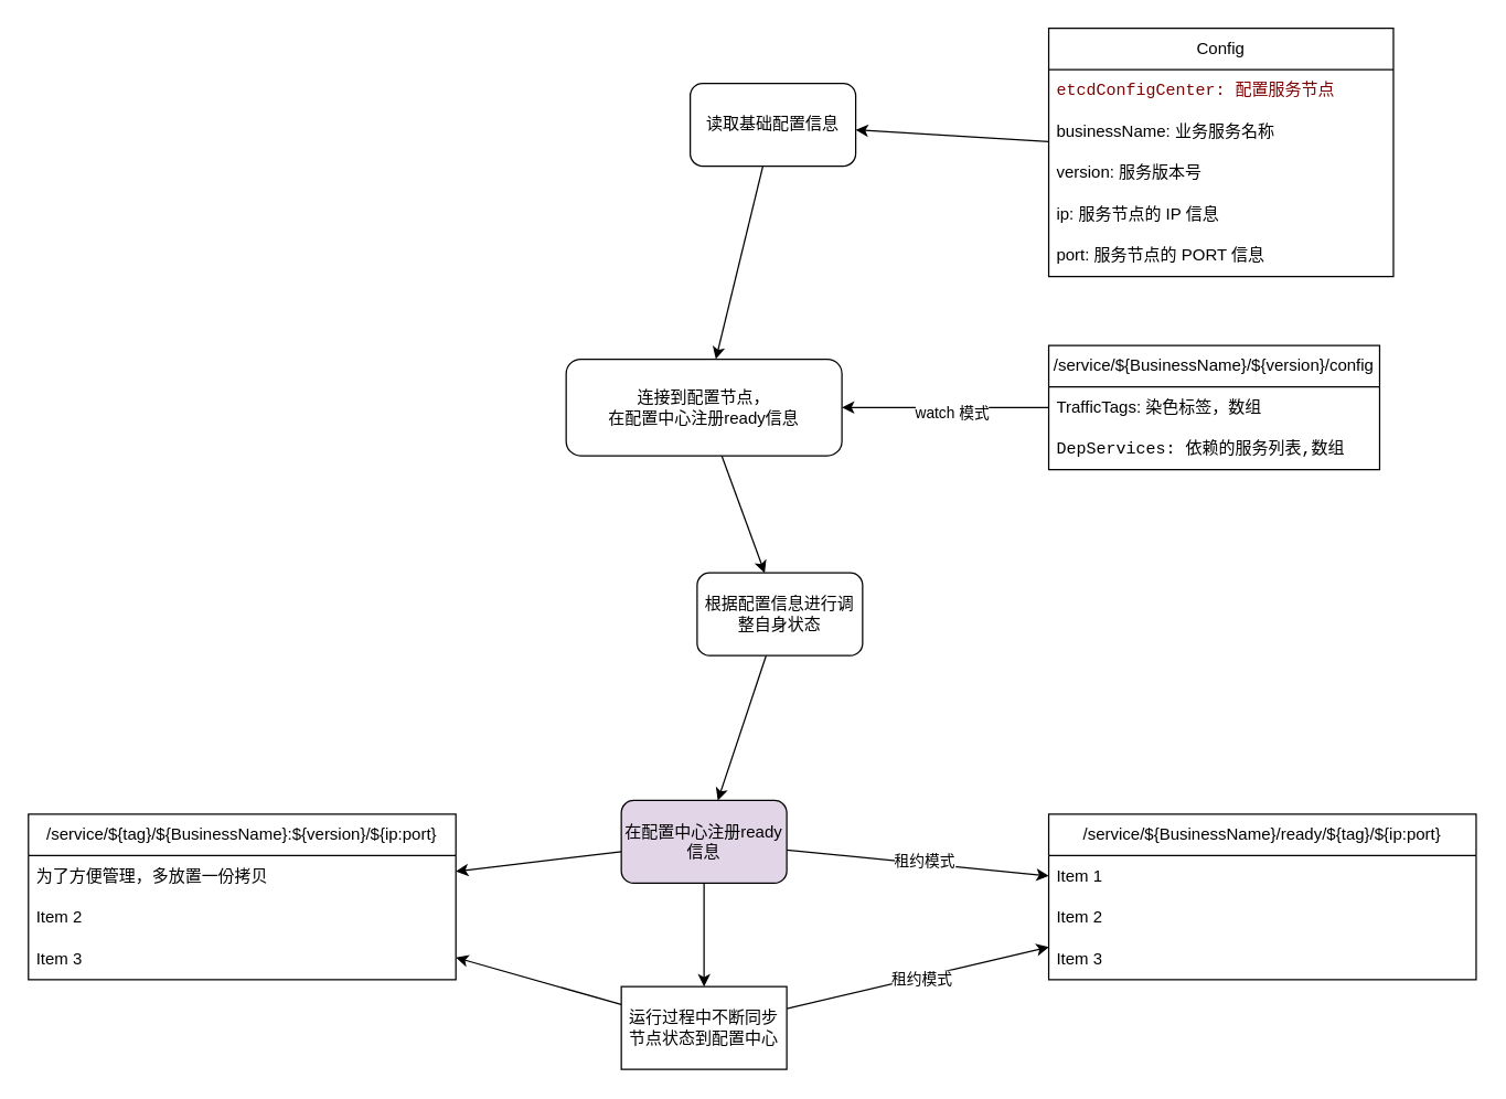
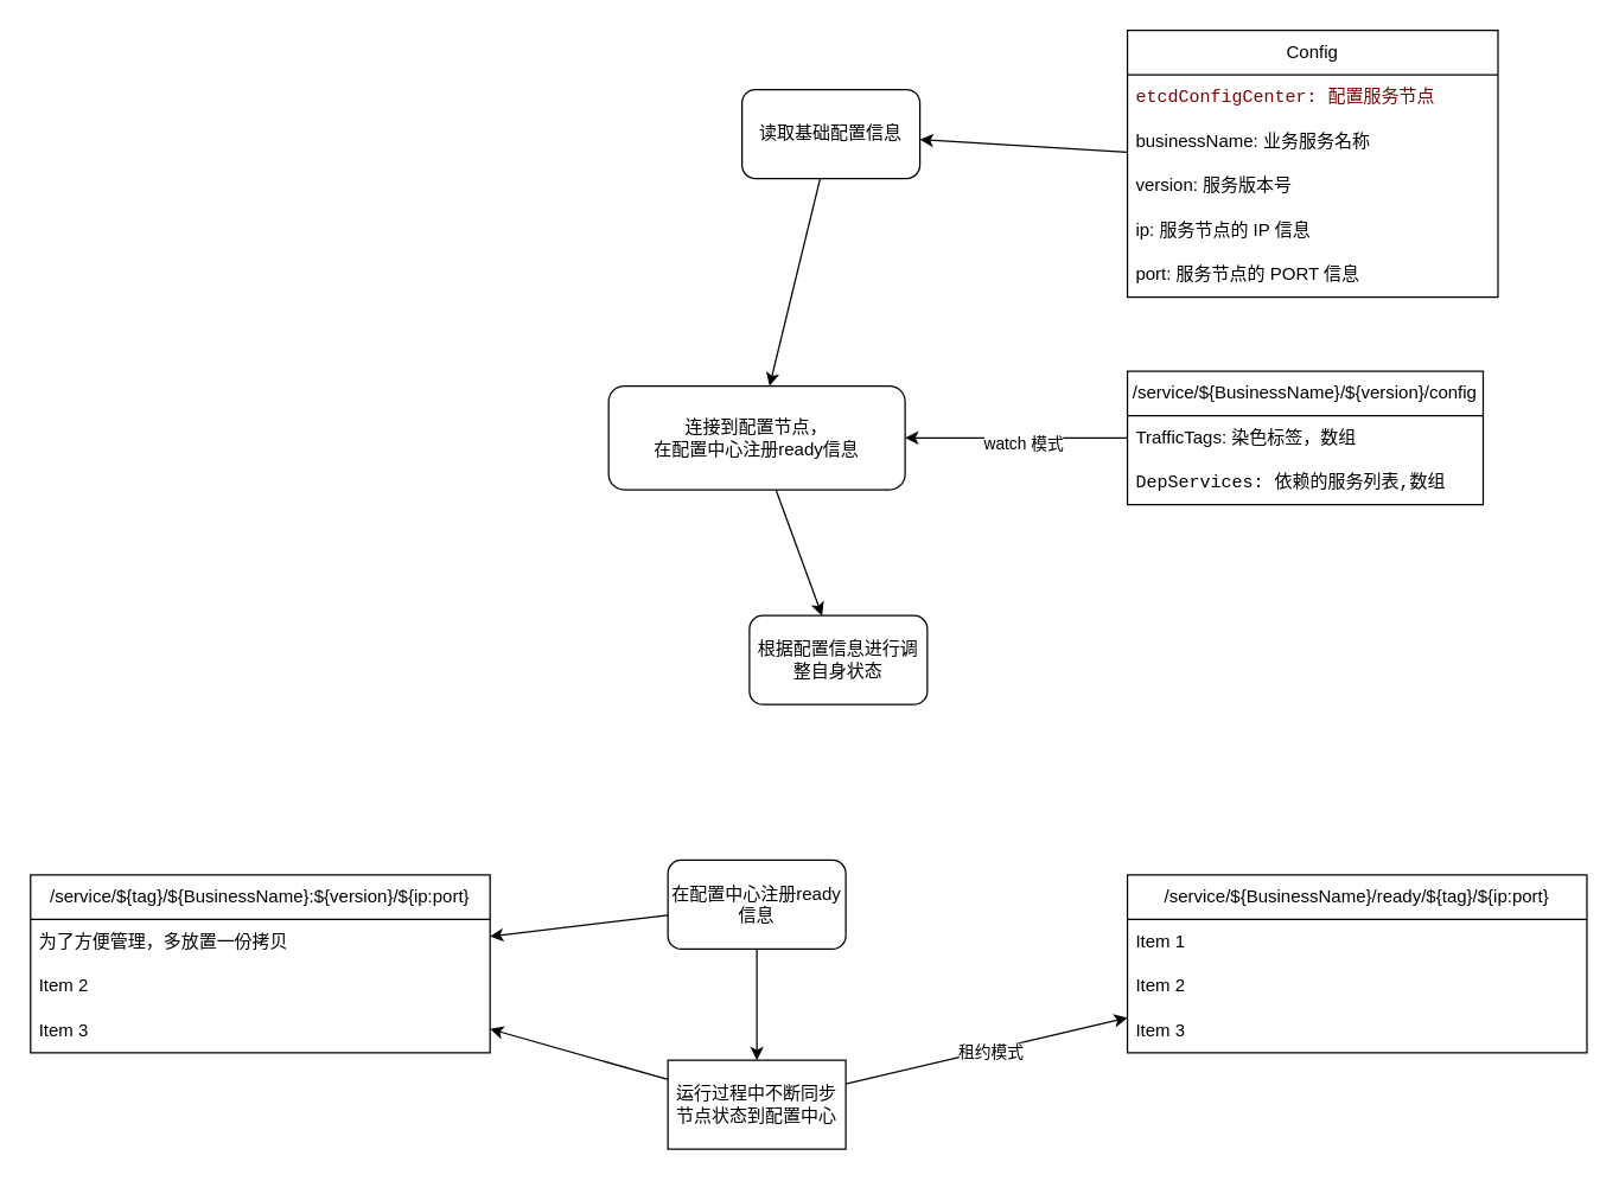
- <mxCell id="13" value="" style="edgeStyle=none;html=1;" parent="1" source="14" target="19" edge="1"><mxGeometry relative="1" as="geometry" /></mxCell>
- <mxCell id="19" value="在配置中心注册ready信息" style="whiteSpace=wrap;html=1;rounded=1;fillColor=#e1d5e7;" parent="1" vertex="1"><mxGeometry x="450" y="580" width="120" height="60" as="geometry" /></mxCell>
+ <mxCell id="19" value="在配置中心注册ready信息" style="whiteSpace=wrap;html=1;rounded=1;" parent="1" vertex="1"><mxGeometry x="450" y="580" width="120" height="60" as="geometry" /></mxCell>
- <mxCell id="16" style="edgeStyle=none;html=1;" parent="1" source="19" target="25" edge="1"><mxGeometry relative="1" as="geometry" /></mxCell>
- <mxCell id="17" value="租约模式" style="edgeLabel;html=1;align=center;verticalAlign=middle;resizable=0;points=[];" parent="16" vertex="1" connectable="0"><mxGeometry x="0.054" y="2" relative="1" as="geometry"><mxPoint x="-1" as="offset" /></mxGeometry></mxCell>
